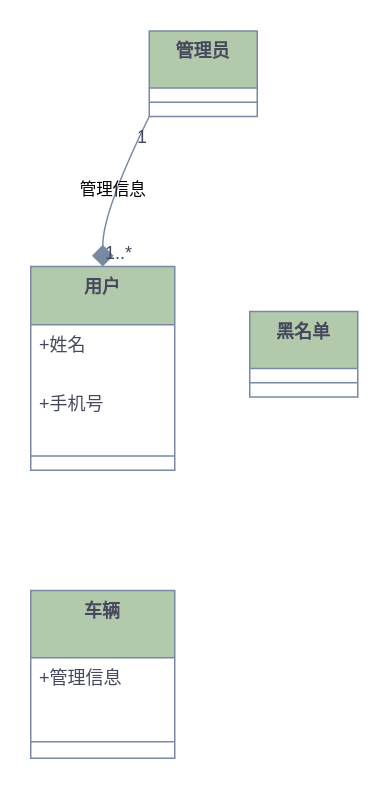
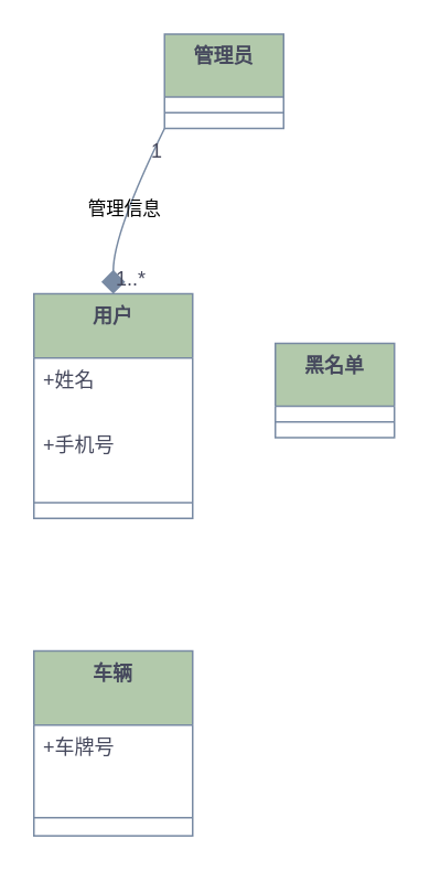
- <mxCell id="7" value="+管理信息" style="text;strokeColor=none;fillColor=none;align=left;verticalAlign=top;spacingLeft=4;spacingRight=4;overflow=hidden;rotatable=0;points=[[0,0.5],[1,0.5]];portConstraint=eastwest;labelBackgroundColor=none;fontColor=#46495D;" vertex="1" parent="6"><mxGeometry y="44.8" width="96" height="45" as="geometry" /></mxCell>
+ <mxCell id="7" value="+车牌号" style="text;strokeColor=none;fillColor=none;align=left;verticalAlign=top;spacingLeft=4;spacingRight=4;overflow=hidden;rotatable=0;points=[[0,0.5],[1,0.5]];portConstraint=eastwest;labelBackgroundColor=none;fontColor=#46495D;" vertex="1" parent="6"><mxGeometry y="44.8" width="96" height="45" as="geometry" /></mxCell>
